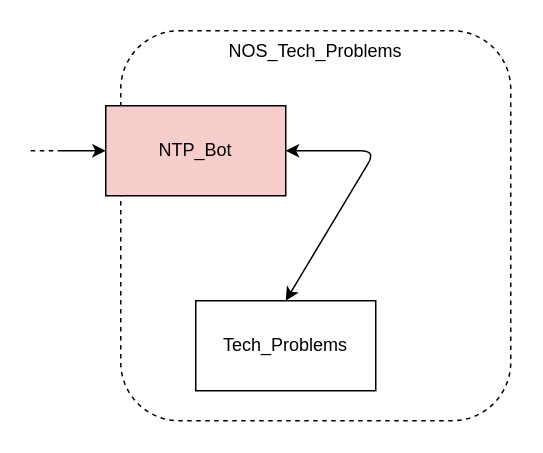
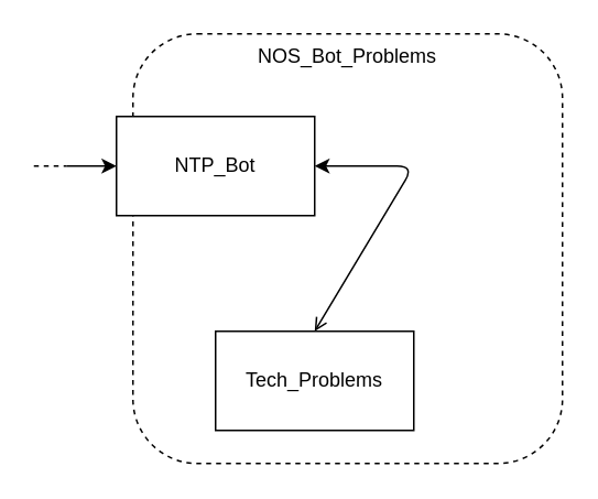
- <mxCell id="2" value="&lt;div align=&quot;center&quot;&gt;NOS_Tech_Problems&lt;/div&gt;" style="rounded=1;whiteSpace=wrap;html=1;dashed=1;horizontal=1;verticalAlign=top;align=center;" vertex="1" parent="1"><mxGeometry x="80" y="20" width="260" height="260" as="geometry" /></mxCell>
+ <mxCell id="2" value="&lt;div align=&quot;center&quot;&gt;NOS_Bot_Problems&lt;/div&gt;" style="rounded=1;whiteSpace=wrap;html=1;dashed=1;horizontal=1;verticalAlign=top;align=center;" vertex="1" parent="1"><mxGeometry x="80" y="20" width="260" height="260" as="geometry" /></mxCell>
- <mxCell id="3" value="&lt;div&gt;NTP_Bot&lt;/div&gt;" style="rounded=0;whiteSpace=wrap;html=1;fillColor=#f8cecc;" vertex="1" parent="1"><mxGeometry x="70" y="70" width="120" height="60" as="geometry" /></mxCell>
+ <mxCell id="3" value="&lt;div&gt;NTP_Bot&lt;/div&gt;" style="rounded=0;whiteSpace=wrap;html=1;" vertex="1" parent="1"><mxGeometry x="70" y="70" width="120" height="60" as="geometry" /></mxCell>
- <mxCell id="5" value="" style="endArrow=classic;startArrow=classic;html=1;exitX=1;exitY=0.5;exitDx=0;exitDy=0;entryX=0.5;entryY=0;entryDx=0;entryDy=0;" edge="1" parent="1" source="3" target="4"><mxGeometry width="50" height="50" relative="1" as="geometry"><mxPoint x="80" y="520" as="sourcePoint" /><mxPoint x="130" y="470" as="targetPoint" /><Array as="points"><mxPoint x="250" y="100" /></Array></mxGeometry></mxCell>
+ <mxCell id="5" value="" style="endArrow=open;startArrow=classic;html=1;exitX=1;exitY=0.5;exitDx=0;exitDy=0;entryX=0.5;entryY=0;entryDx=0;entryDy=0;" edge="1" parent="1" source="3" target="4"><mxGeometry width="50" height="50" relative="1" as="geometry"><mxPoint x="80" y="520" as="sourcePoint" /><mxPoint x="130" y="470" as="targetPoint" /><Array as="points"><mxPoint x="250" y="100" /></Array></mxGeometry></mxCell>
